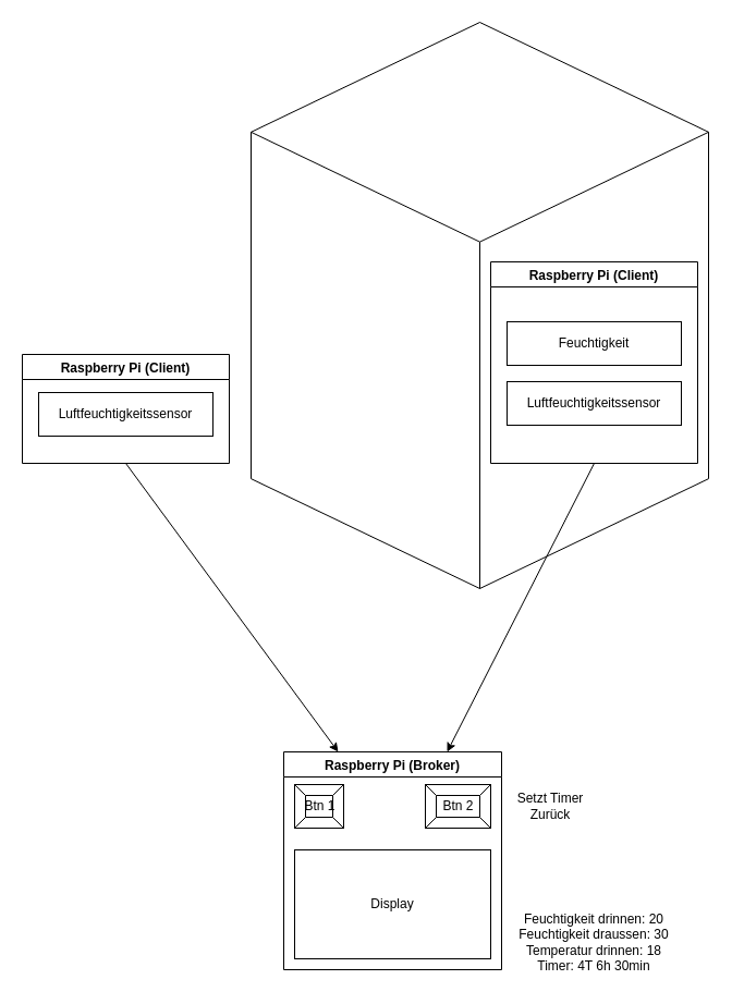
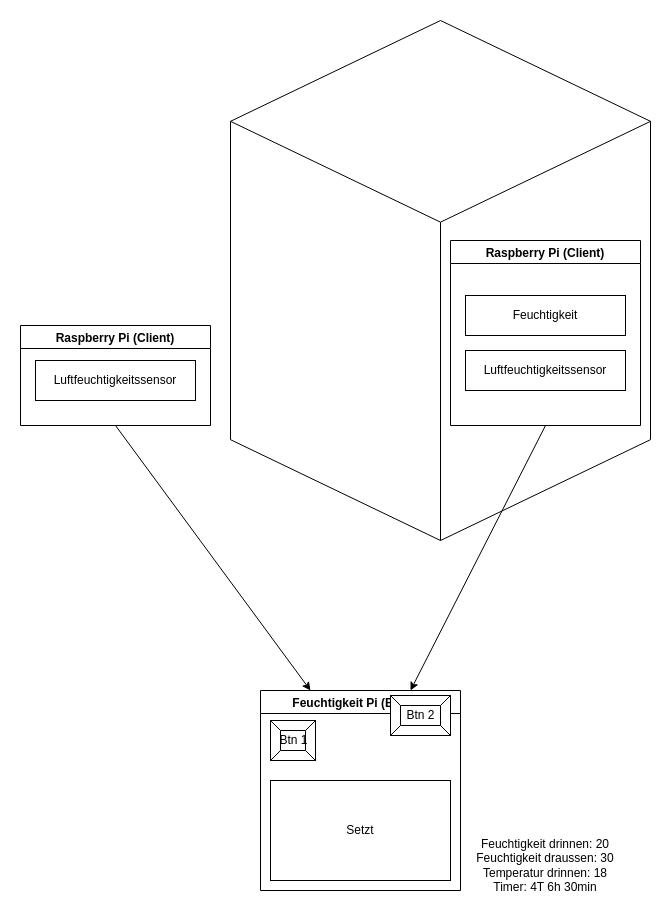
- <mxCell id="5" value="Raspberry Pi (Broker)" style="swimlane;" vertex="1" parent="1"><mxGeometry x="260" y="690" width="200" height="200" as="geometry" /></mxCell>
+ <mxCell id="5" value="Feuchtigkeit Pi (Broker)" style="swimlane;" vertex="1" parent="1"><mxGeometry x="260" y="690" width="200" height="200" as="geometry" /></mxCell>
- <mxCell id="8" value="Btn 2" style="labelPosition=center;verticalLabelPosition=middle;align=center;html=1;shape=mxgraph.basic.button;dx=10;" vertex="1" parent="5"><mxGeometry x="130" y="30" width="60" height="40" as="geometry" /></mxCell>
+ <mxCell id="8" value="Btn 2" style="labelPosition=center;verticalLabelPosition=middle;align=center;html=1;shape=mxgraph.basic.button;dx=10;" vertex="1" parent="5"><mxGeometry x="130" y="5" width="60" height="40" as="geometry" /></mxCell>
- <mxCell id="14" value="Setzt Timer Zurück" style="text;html=1;strokeColor=none;fillColor=none;align=center;verticalAlign=middle;whiteSpace=wrap;rounded=0;" vertex="1" parent="1"><mxGeometry x="465" y="730" width="80" height="20" as="geometry" /></mxCell>
- <mxCell id="6" value="Display" style="rounded=0;whiteSpace=wrap;html=1;" vertex="1" parent="5"><mxGeometry x="10" y="90" width="180" height="100" as="geometry" /></mxCell>
+ <mxCell id="6" value="Setzt" style="rounded=0;whiteSpace=wrap;html=1;" vertex="1" parent="5"><mxGeometry x="10" y="90" width="180" height="100" as="geometry" /></mxCell>
